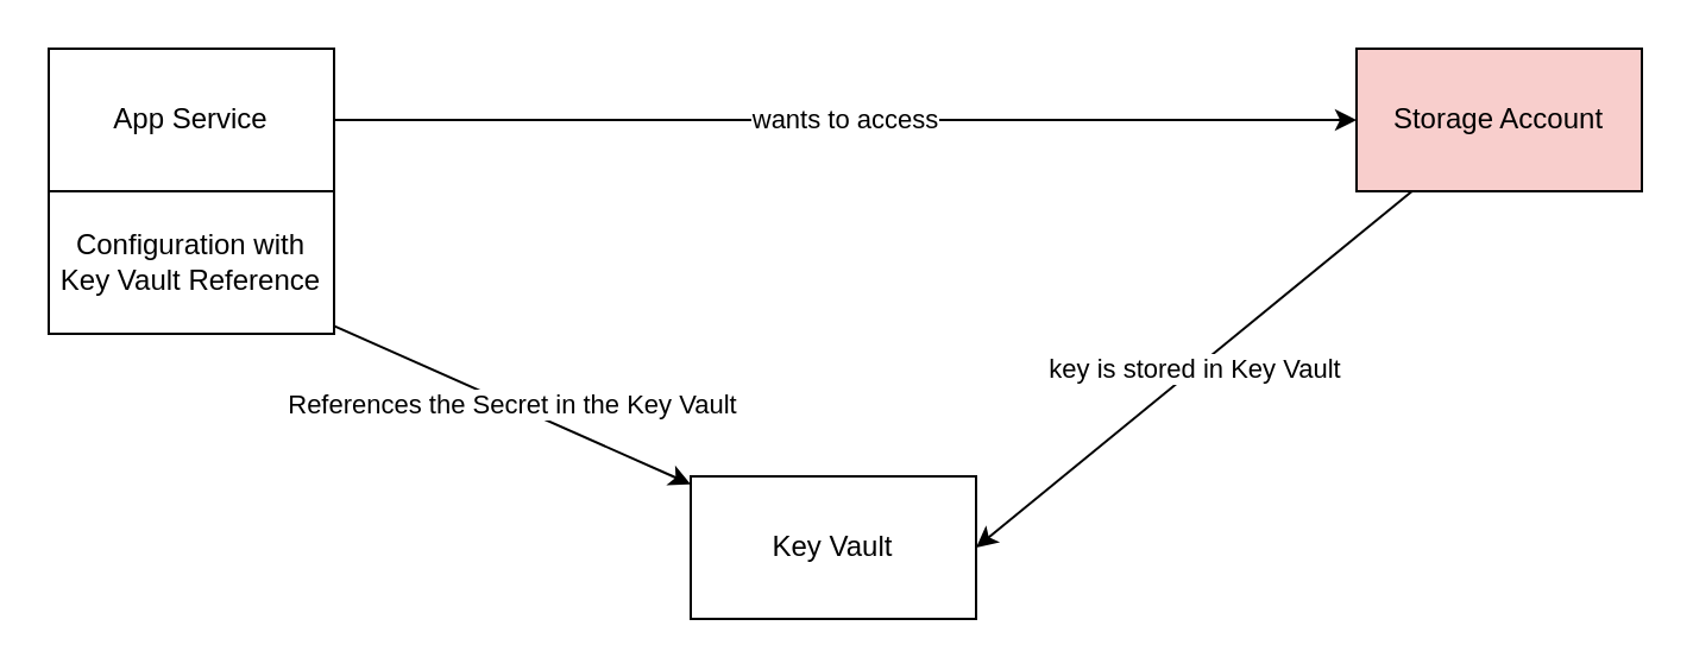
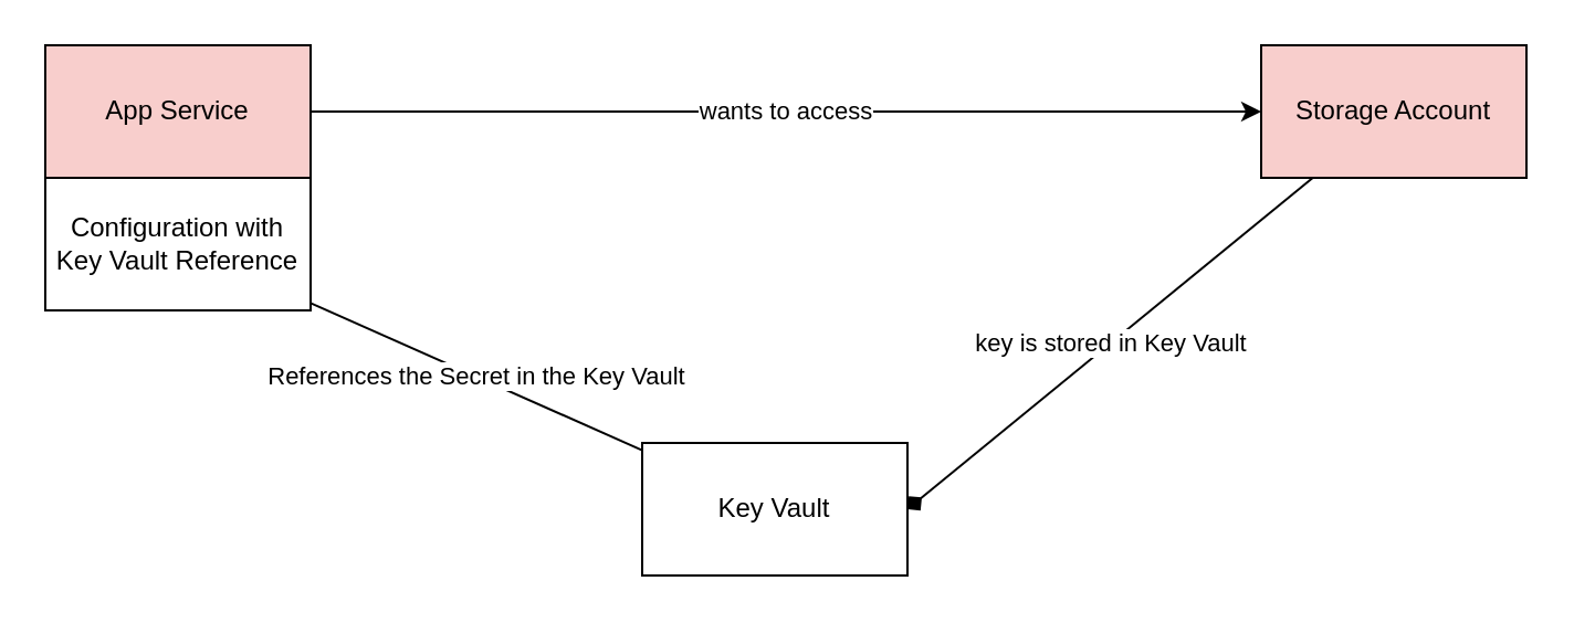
- <mxCell id="6" value="App Service" style="rounded=0;whiteSpace=wrap;html=1;" vertex="1" parent="1"><mxGeometry x="20" y="20" width="120" height="60" as="geometry" /></mxCell>
+ <mxCell id="6" value="App Service" style="rounded=0;whiteSpace=wrap;html=1;fillColor=#f8cecc;" vertex="1" parent="1"><mxGeometry x="20" y="20" width="120" height="60" as="geometry" /></mxCell>
- <mxCell id="7" value="References the Secret in the Key Vault" style="edgeStyle=none;rounded=0;orthogonalLoop=1;jettySize=auto;html=1;" edge="1" parent="1" source="8" target="4"><mxGeometry relative="1" as="geometry"><mxPoint x="290" y="156.667" as="targetPoint" /></mxGeometry></mxCell>
+ <mxCell id="7" value="References the Secret in the Key Vault" style="edgeStyle=none;rounded=0;orthogonalLoop=1;jettySize=auto;html=1;endArrow=none;" edge="1" parent="1" source="8" target="4"><mxGeometry relative="1" as="geometry"><mxPoint x="290" y="156.667" as="targetPoint" /></mxGeometry></mxCell>
- <mxCell id="2" value="key is stored in Key Vault" style="rounded=0;orthogonalLoop=1;jettySize=auto;html=1;entryX=1;entryY=0.5;entryDx=0;entryDy=0;" edge="1" parent="1" source="3" target="4"><mxGeometry relative="1" as="geometry" /></mxCell>
+ <mxCell id="2" value="key is stored in Key Vault" style="rounded=0;orthogonalLoop=1;jettySize=auto;html=1;entryX=1;entryY=0.5;entryDx=0;entryDy=0;endArrow=diamond;" edge="1" parent="1" source="3" target="4"><mxGeometry relative="1" as="geometry" /></mxCell>
